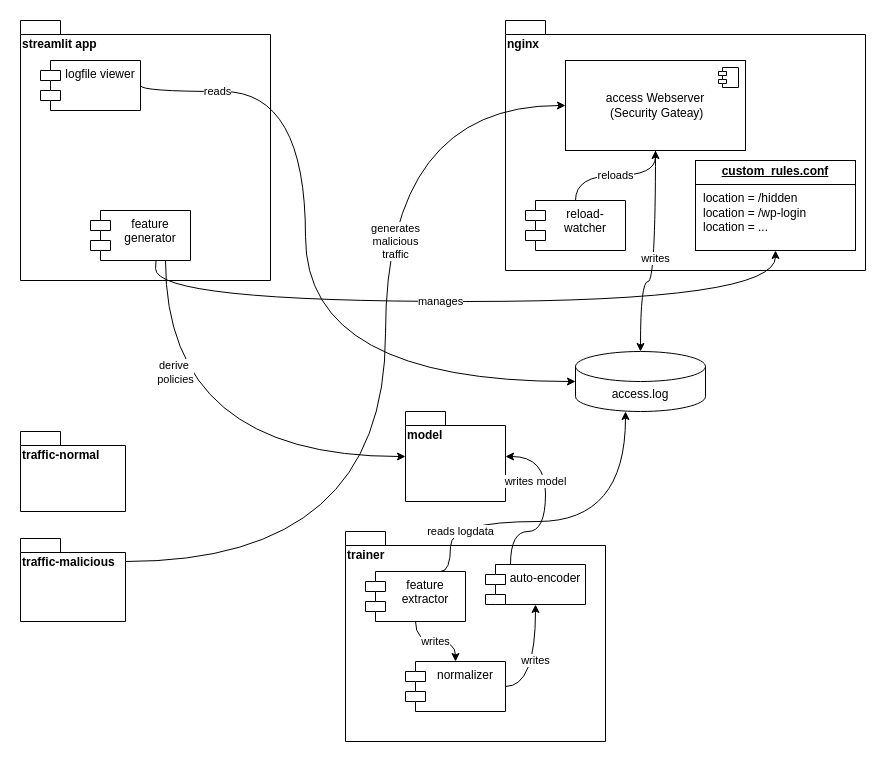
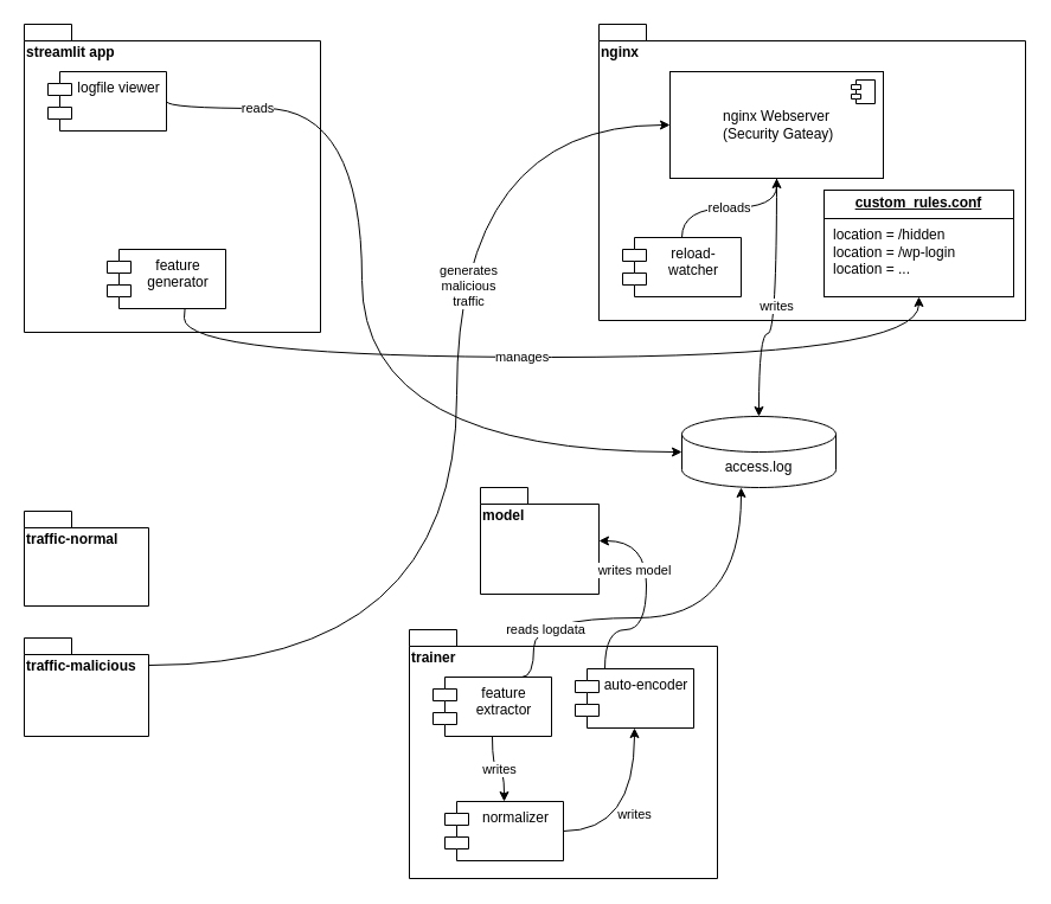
- <mxCell id="6" value="access Webserver&lt;div&gt;&amp;nbsp;(Security Gateay)&lt;/div&gt;" style="html=1;dropTarget=0;whiteSpace=wrap;" parent="1" vertex="1"><mxGeometry x="565" y="60" width="180" height="90" as="geometry" /></mxCell>
+ <mxCell id="6" value="nginx Webserver&lt;div&gt;&amp;nbsp;(Security Gateay)&lt;/div&gt;" style="html=1;dropTarget=0;whiteSpace=wrap;" parent="1" vertex="1"><mxGeometry x="565" y="60" width="180" height="90" as="geometry" /></mxCell>
- <mxCell id="24" value="derive&amp;nbsp;&lt;div&gt;policies&lt;/div&gt;" style="edgeStyle=orthogonalEdgeStyle;rounded=0;orthogonalLoop=1;jettySize=auto;html=1;exitX=0.75;exitY=1;exitDx=0;exitDy=0;curved=1;" parent="1" source="25" target="20" edge="1"><mxGeometry x="-0.484" y="10" relative="1" as="geometry"><Array as="points"><mxPoint x="165" y="456" /></Array><mxPoint as="offset" /></mxGeometry></mxCell>
- <mxCell id="19" value="auto-encoder" style="shape=module;align=left;spacingLeft=20;align=center;verticalAlign=top;whiteSpace=wrap;html=1;" parent="1" vertex="1"><mxGeometry x="485" y="564" width="100" height="40" as="geometry" /></mxCell>
+ <mxCell id="19" value="auto-encoder" style="shape=module;align=left;spacingLeft=20;align=center;verticalAlign=top;whiteSpace=wrap;html=1;" parent="1" vertex="1"><mxGeometry x="485" y="564" width="100" height="50" as="geometry" /></mxCell>
- <mxCell id="18" value="normalizer" style="shape=module;align=left;spacingLeft=20;align=center;verticalAlign=top;whiteSpace=wrap;html=1;" parent="1" vertex="1"><mxGeometry x="405" y="661" width="100" height="50" as="geometry" /></mxCell>
+ <mxCell id="18" value="normalizer" style="shape=module;align=left;spacingLeft=20;align=center;verticalAlign=top;whiteSpace=wrap;html=1;" parent="1" vertex="1"><mxGeometry x="375" y="676" width="100" height="50" as="geometry" /></mxCell>
